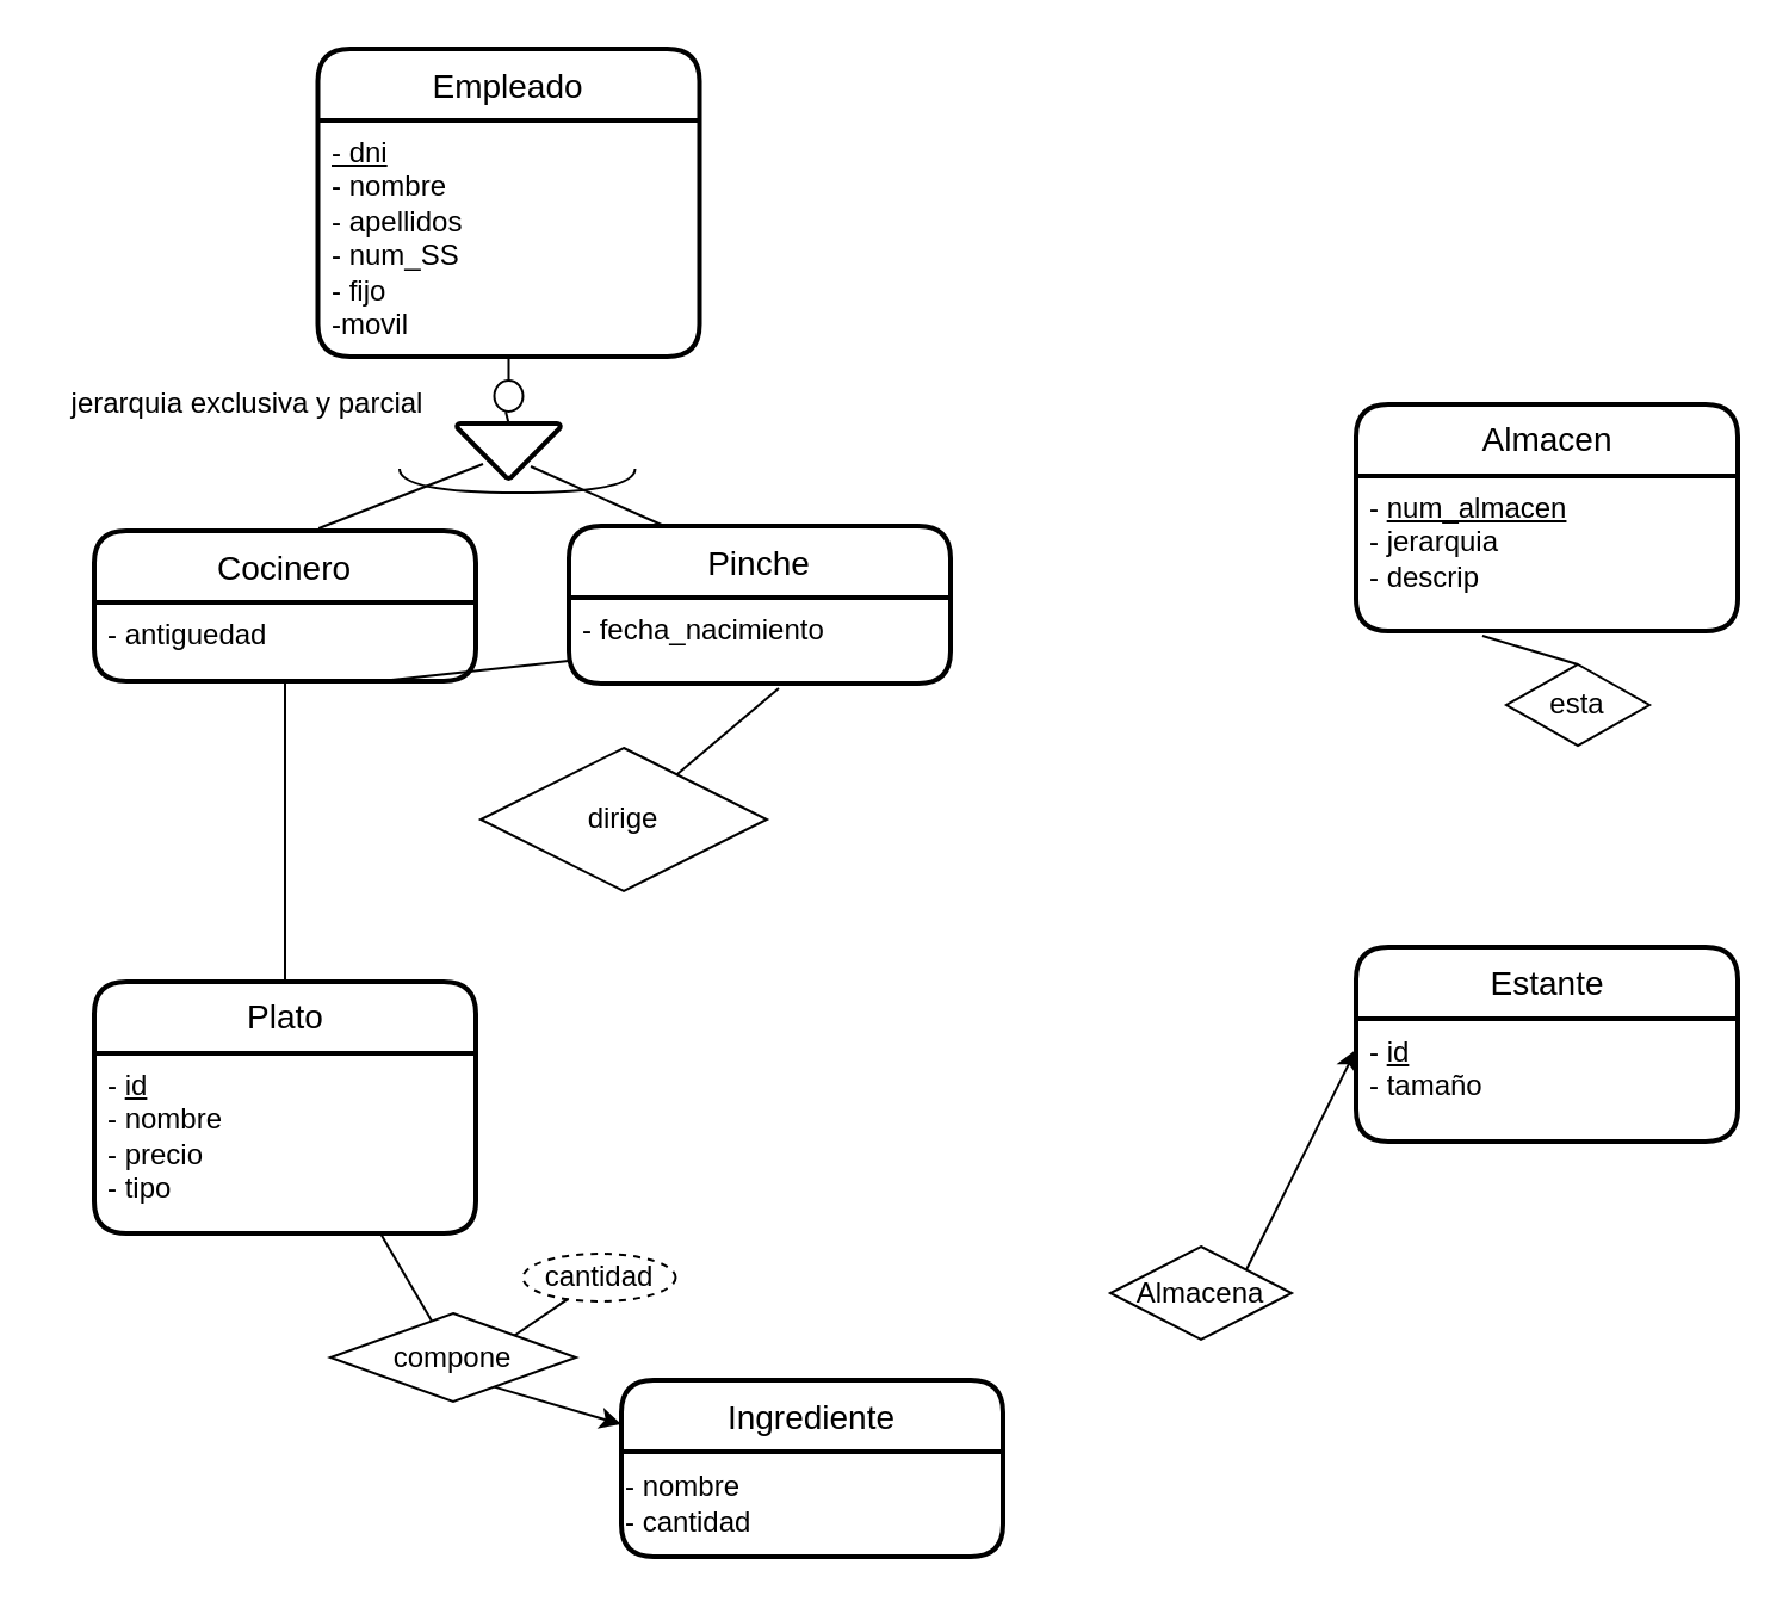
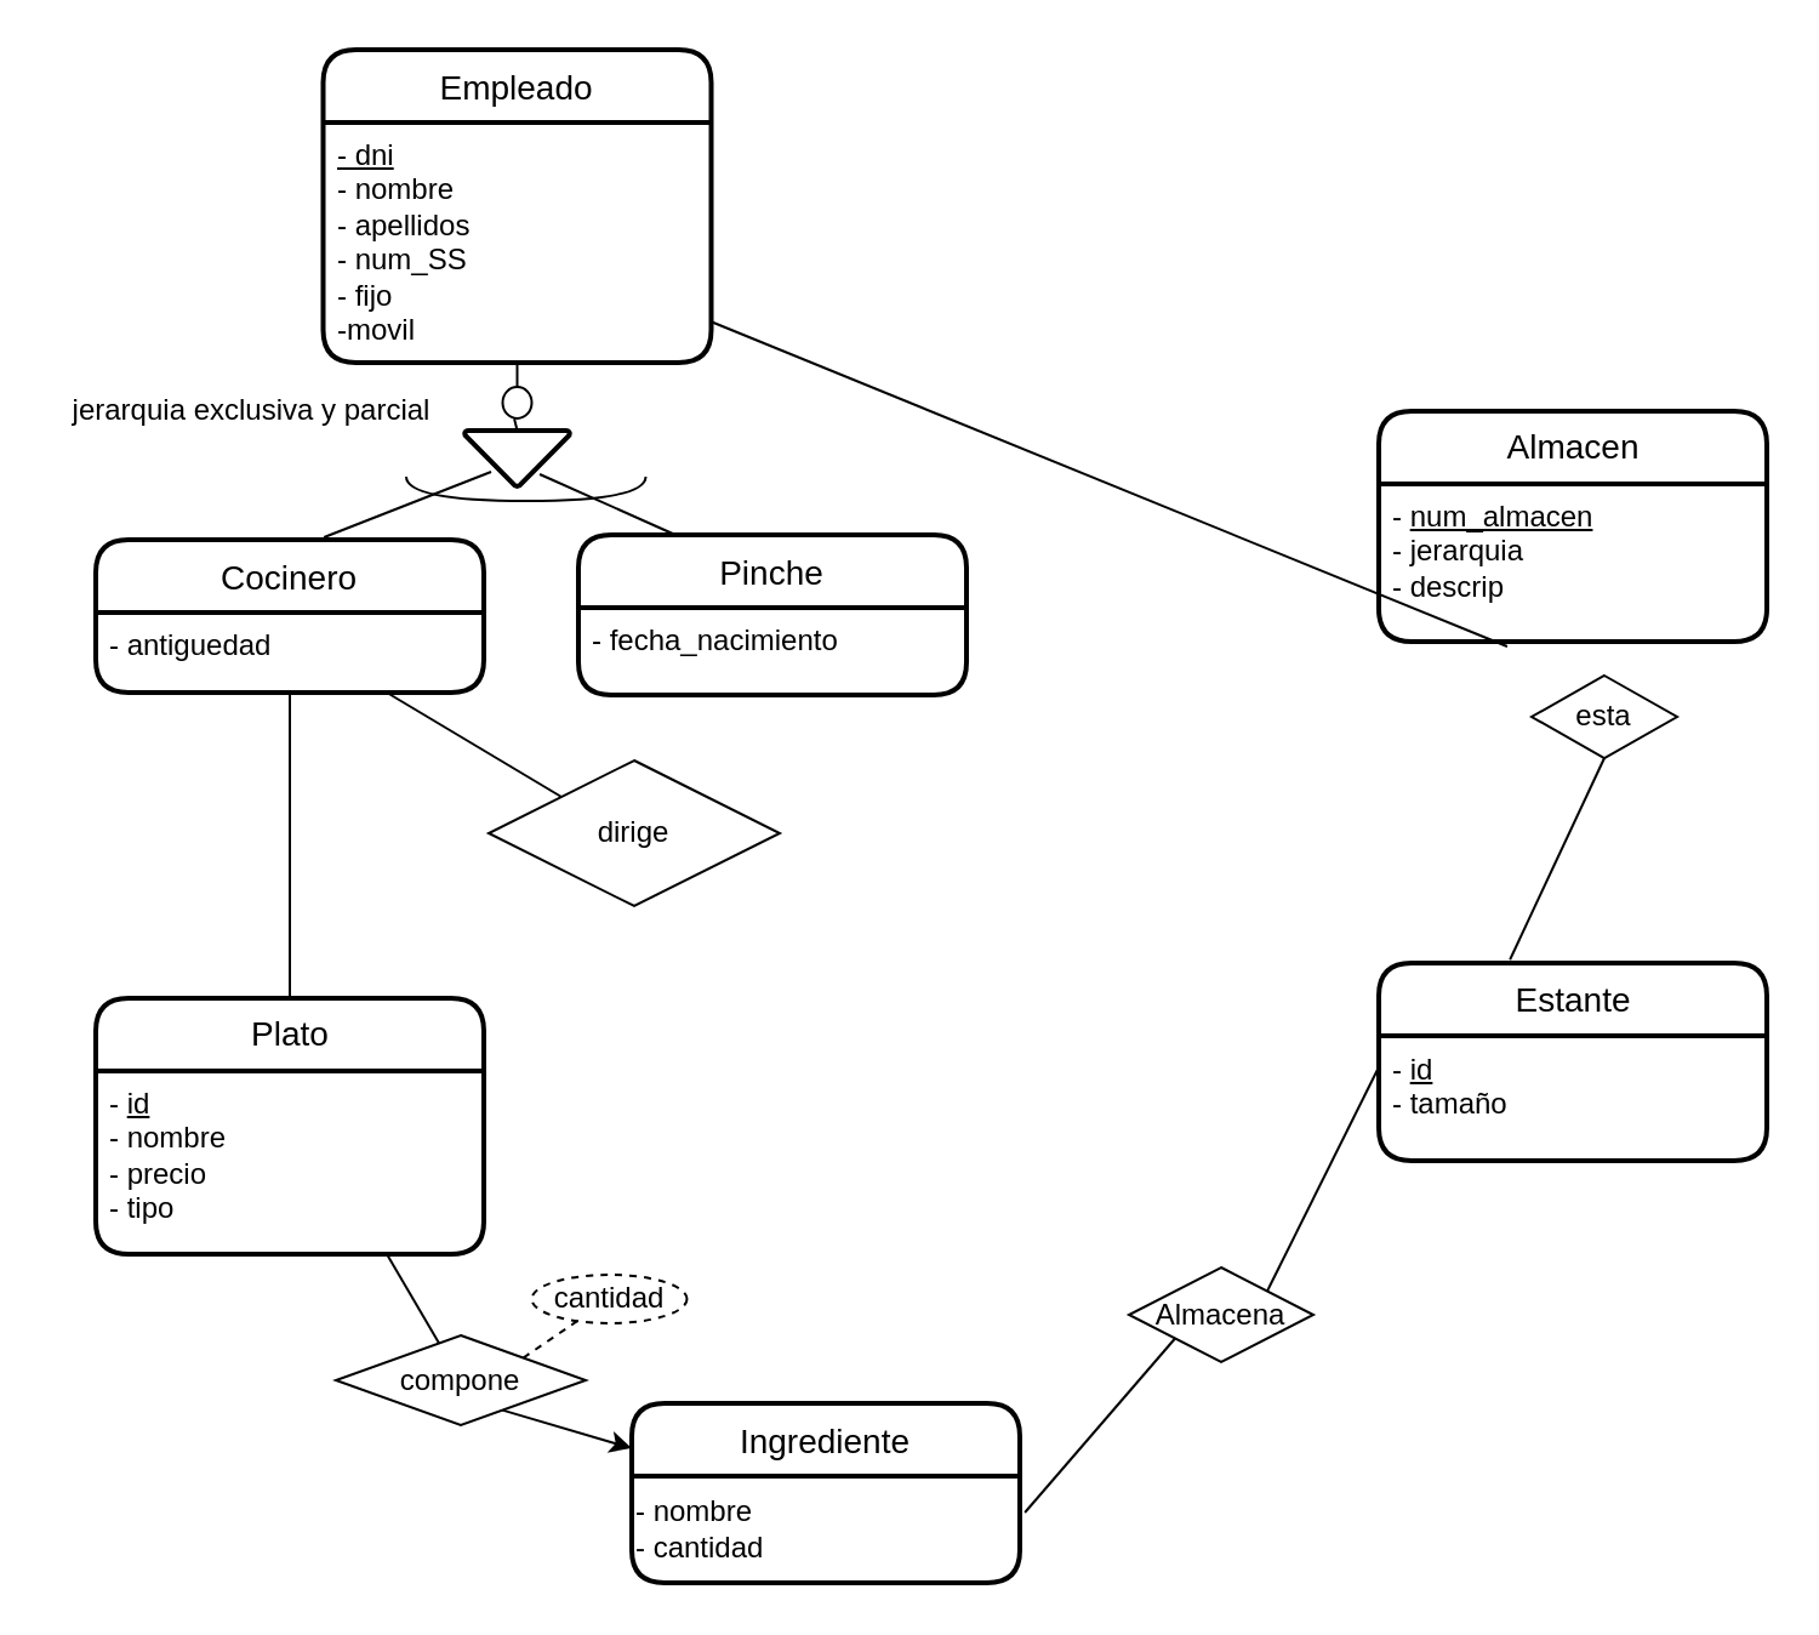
- <mxCell id="36" value="" style="endArrow=none;html=1;rounded=0;exitX=0.331;exitY=1.031;exitDx=0;exitDy=0;exitPerimeter=0;entryX=0.5;entryY=0;entryDx=0;entryDy=0;" edge="1" parent="1" source="22" target="35"><mxGeometry relative="1" as="geometry"><mxPoint x="620.96" y="266.015" as="sourcePoint" /><mxPoint x="621" y="296" as="targetPoint" /></mxGeometry></mxCell>
+ <mxCell id="36" value="" style="endArrow=none;html=1;rounded=0;exitX=0.331;exitY=1.031;exitDx=0;exitDy=0;exitPerimeter=0;" edge="1" parent="1" source="22" target="3"><mxGeometry relative="1" as="geometry"><mxPoint x="620.96" y="266.015" as="sourcePoint" /><mxPoint x="621" y="296" as="targetPoint" /></mxGeometry></mxCell>
- <mxCell id="25" value="" style="endArrow=none;html=1;rounded=0;exitX=0.75;exitY=1;exitDx=0;exitDy=0;" edge="1" parent="1" source="5" target="7"><mxGeometry relative="1" as="geometry"><mxPoint x="344" y="402" as="sourcePoint" /><mxPoint x="230" y="346" as="targetPoint" /></mxGeometry></mxCell>
+ <mxCell id="25" value="" style="endArrow=none;html=1;rounded=0;exitX=0.75;exitY=1;exitDx=0;exitDy=0;entryX=0;entryY=0;entryDx=0;entryDy=0;" edge="1" parent="1" source="5" target="27"><mxGeometry relative="1" as="geometry"><mxPoint x="344" y="402" as="sourcePoint" /><mxPoint x="230" y="346" as="targetPoint" /></mxGeometry></mxCell>
- <mxCell id="26" value="" style="endArrow=none;html=1;rounded=0;exitX=0.55;exitY=1.056;exitDx=0;exitDy=0;exitPerimeter=0;" edge="1" parent="1" source="7" target="27"><mxGeometry relative="1" as="geometry"><mxPoint x="344" y="402" as="sourcePoint" /><mxPoint x="305" y="335" as="targetPoint" /></mxGeometry></mxCell>
+ <mxCell id="30" value="" style="endArrow=none;html=1;rounded=0;exitX=0.5;exitY=1;exitDx=0;exitDy=0;entryX=0.338;entryY=-0.017;entryDx=0;entryDy=0;entryPerimeter=0;startArrow=none;" edge="1" parent="1" source="35" target="23"><mxGeometry relative="1" as="geometry"><mxPoint x="344" y="451" as="sourcePoint" /><mxPoint x="504" y="451" as="targetPoint" /></mxGeometry></mxCell>
- <mxCell id="28" value="" style="endArrow=classic;html=1;rounded=0;exitX=1;exitY=0;exitDx=0;exitDy=0;entryX=0;entryY=0.25;entryDx=0;entryDy=0;startArrow=none;" edge="1" parent="1" source="33" target="24"><mxGeometry relative="1" as="geometry"><mxPoint x="344" y="485" as="sourcePoint" /><mxPoint x="504" y="485" as="targetPoint" /></mxGeometry></mxCell>
+ <mxCell id="28" value="" style="endArrow=none;html=1;rounded=0;exitX=1;exitY=0;exitDx=0;exitDy=0;entryX=0;entryY=0.25;entryDx=0;entryDy=0;startArrow=none;" edge="1" parent="1" source="33" target="24"><mxGeometry relative="1" as="geometry"><mxPoint x="344" y="485" as="sourcePoint" /><mxPoint x="504" y="485" as="targetPoint" /></mxGeometry></mxCell>
- <mxCell id="37" value="" style="endArrow=none;html=1;rounded=0;exitX=1;exitY=0;exitDx=0;exitDy=0;" edge="1" parent="1" source="31" target="38"><mxGeometry relative="1" as="geometry"><mxPoint x="343" y="499" as="sourcePoint" /><mxPoint x="250" y="543" as="targetPoint" /></mxGeometry></mxCell>
+ <mxCell id="37" value="" style="endArrow=none;html=1;rounded=0;exitX=1;exitY=0;exitDx=0;exitDy=0;dashed=1;" edge="1" parent="1" source="31" target="38"><mxGeometry relative="1" as="geometry"><mxPoint x="343" y="499" as="sourcePoint" /><mxPoint x="250" y="543" as="targetPoint" /></mxGeometry></mxCell>
+ <mxCell id="34" value="" style="endArrow=none;html=1;rounded=0;exitX=1.013;exitY=0.341;exitDx=0;exitDy=0;exitPerimeter=0;entryX=0;entryY=1;entryDx=0;entryDy=0;" edge="1" parent="1" source="17" target="33"><mxGeometry relative="1" as="geometry"><mxPoint x="422.08" y="623.004" as="sourcePoint" /><mxPoint x="510" y="474.5" as="targetPoint" /></mxGeometry></mxCell>
